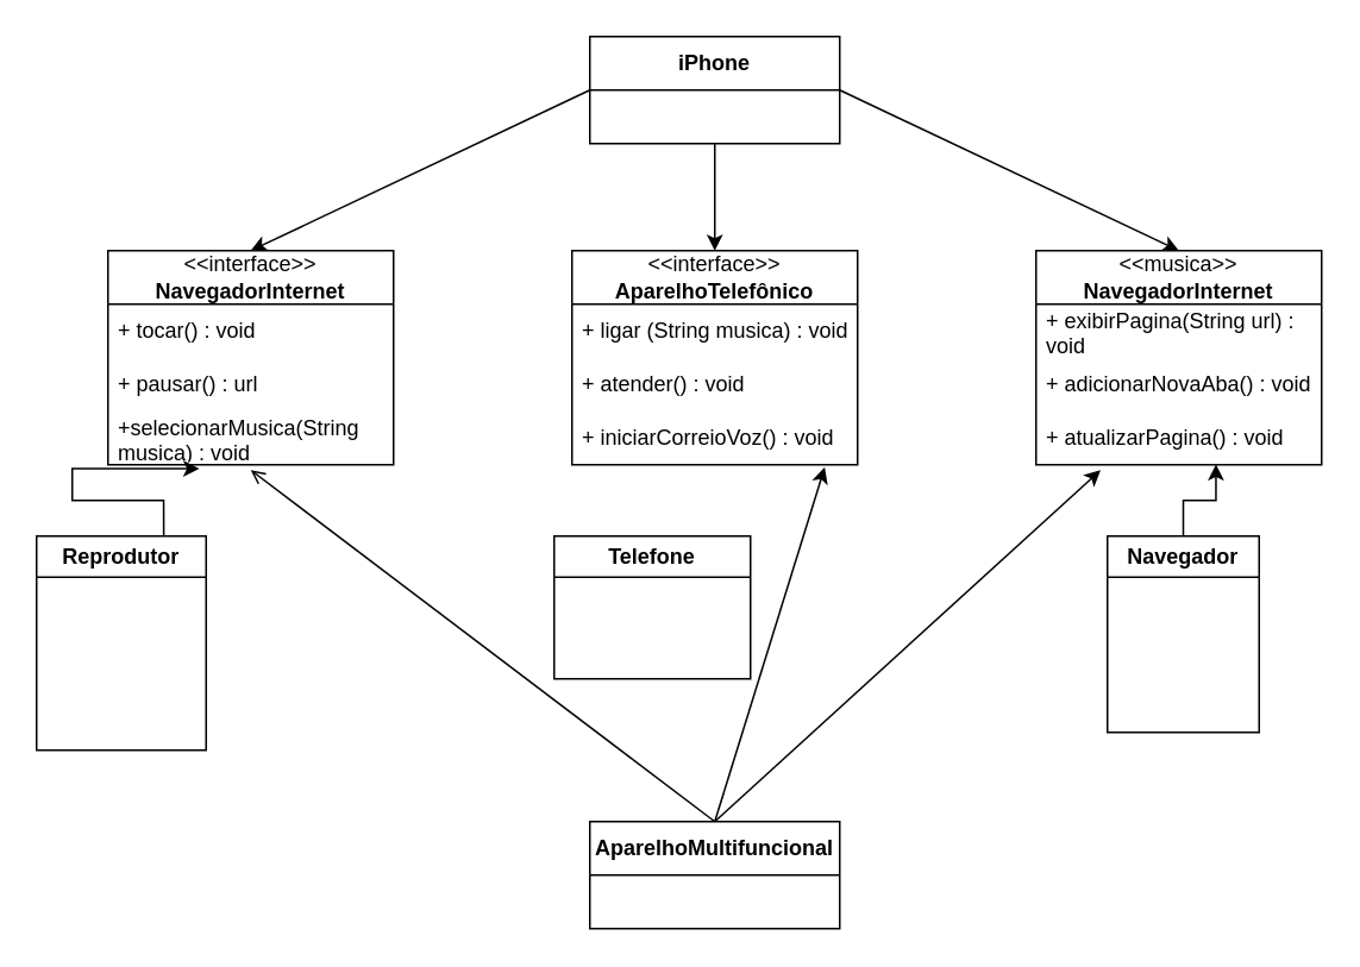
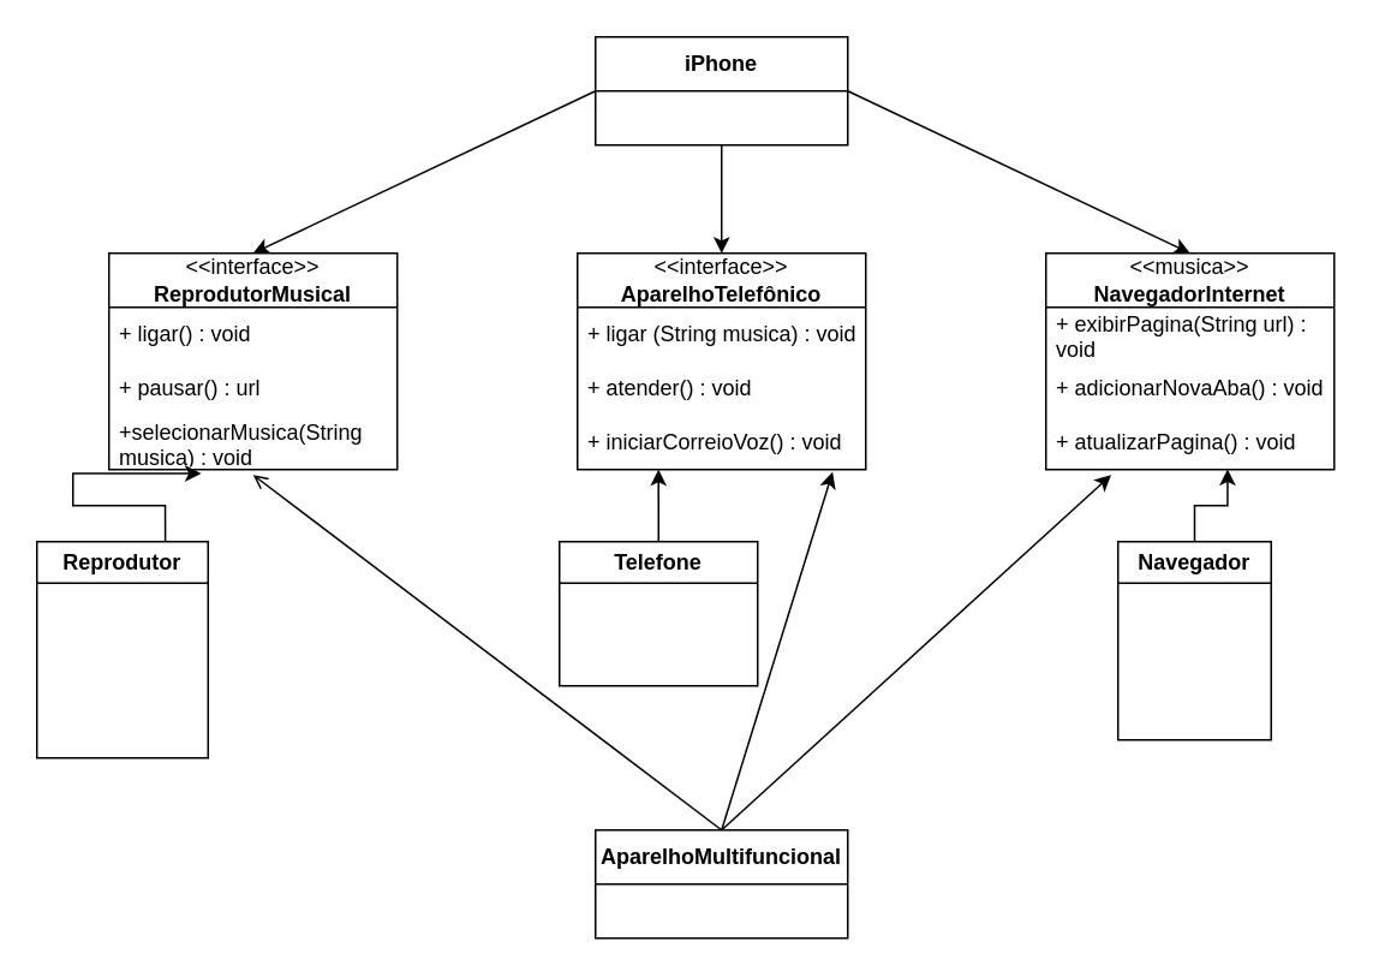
- <mxCell id="4" value="&lt;div&gt;&amp;lt;&amp;lt;interface&amp;gt;&amp;gt;&lt;/div&gt;&lt;b&gt;NavegadorInternet&lt;/b&gt;" style="swimlane;fontStyle=0;childLayout=stackLayout;horizontal=1;startSize=30;horizontalStack=0;resizeParent=1;resizeParentMax=0;resizeLast=0;collapsible=1;marginBottom=0;whiteSpace=wrap;html=1;" vertex="1" parent="1"><mxGeometry x="60" y="140" width="160" height="120" as="geometry" /></mxCell>
+ <mxCell id="4" value="&lt;div&gt;&amp;lt;&amp;lt;interface&amp;gt;&amp;gt;&lt;/div&gt;&lt;b&gt;ReprodutorMusical&lt;/b&gt;" style="swimlane;fontStyle=0;childLayout=stackLayout;horizontal=1;startSize=30;horizontalStack=0;resizeParent=1;resizeParentMax=0;resizeLast=0;collapsible=1;marginBottom=0;whiteSpace=wrap;html=1;" vertex="1" parent="1"><mxGeometry x="60" y="140" width="160" height="120" as="geometry" /></mxCell>
- <mxCell id="5" value="+ tocar() : void" style="text;strokeColor=none;fillColor=none;align=left;verticalAlign=middle;spacingLeft=4;spacingRight=4;overflow=hidden;points=[[0,0.5],[1,0.5]];portConstraint=eastwest;rotatable=0;whiteSpace=wrap;html=1;" vertex="1" parent="4"><mxGeometry y="30" width="160" height="30" as="geometry" /></mxCell>
+ <mxCell id="5" value="+ ligar() : void" style="text;strokeColor=none;fillColor=none;align=left;verticalAlign=middle;spacingLeft=4;spacingRight=4;overflow=hidden;points=[[0,0.5],[1,0.5]];portConstraint=eastwest;rotatable=0;whiteSpace=wrap;html=1;" vertex="1" parent="4"><mxGeometry y="30" width="160" height="30" as="geometry" /></mxCell>
+ <mxCell id="27" style="edgeStyle=orthogonalEdgeStyle;rounded=0;orthogonalLoop=1;jettySize=auto;html=1;exitX=0.5;exitY=0;exitDx=0;exitDy=0;entryX=0.281;entryY=1;entryDx=0;entryDy=0;entryPerimeter=0;" edge="1" parent="1" source="24" target="11"><mxGeometry relative="1" as="geometry" /></mxCell>
